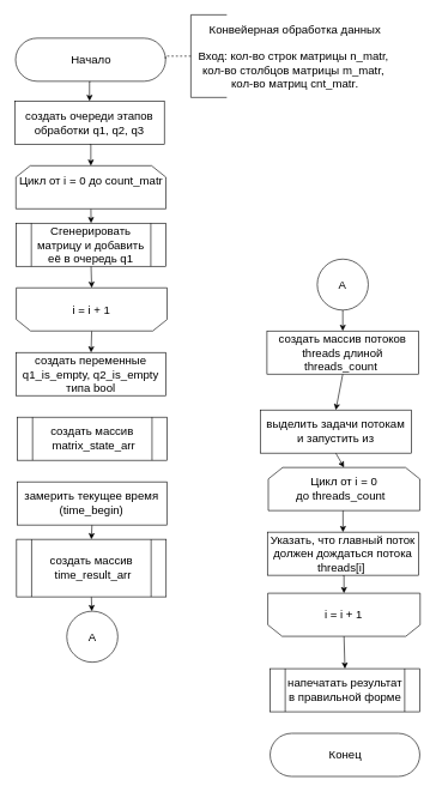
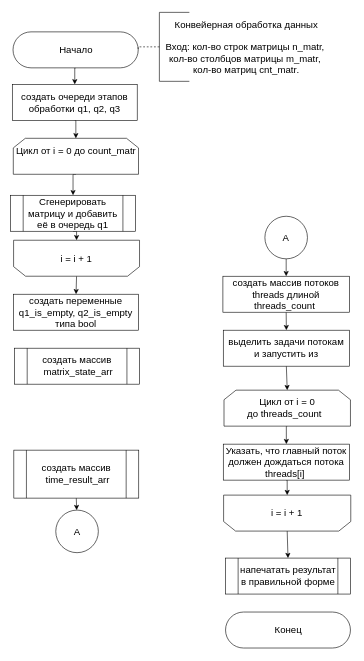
- <mxCell id="13" value="&lt;font style=&quot;font-size: 16px&quot;&gt;Сгенерировать матрицу и добавить её в очередь q1&lt;/font&gt;" style="shape=process;whiteSpace=wrap;html=1;backgroundOutline=1;" vertex="1" parent="1"><mxGeometry x="22.16" y="310" width="208.31" height="60" as="geometry" /></mxCell>
+ <mxCell id="13" value="&lt;font style=&quot;font-size: 16px&quot;&gt;Сгенерировать матрицу и добавить её в очередь q1&lt;/font&gt;" style="shape=process;whiteSpace=wrap;html=1;backgroundOutline=1;" vertex="1" parent="1"><mxGeometry x="17.16" y="325" width="208.31" height="60" as="geometry" /></mxCell>
- <mxCell id="24" value="&lt;font style=&quot;font-size: 16px&quot;&gt;выделить задачи потокам&lt;br&gt;и запустить из&lt;br&gt;&lt;/font&gt;" style="rounded=0;whiteSpace=wrap;html=1;shadow=0;glass=0;sketch=0;strokeWidth=1;gradientColor=none;" vertex="1" parent="1"><mxGeometry x="361.83" y="570" width="210.39" height="60" as="geometry" /></mxCell>
+ <mxCell id="24" value="&lt;font style=&quot;font-size: 16px&quot;&gt;выделить задачи потокам&lt;br&gt;и запустить из&lt;br&gt;&lt;/font&gt;" style="rounded=0;whiteSpace=wrap;html=1;shadow=0;glass=0;sketch=0;strokeWidth=1;gradientColor=none;" vertex="1" parent="1"><mxGeometry x="371.83" y="550" width="210.39" height="60" as="geometry" /></mxCell>
- <mxCell id="28" value="&lt;font style=&quot;font-size: 16px&quot;&gt;замерить текущее время&lt;br&gt;(time_begin)&lt;br&gt;&lt;/font&gt;" style="rounded=0;whiteSpace=wrap;html=1;shadow=0;glass=0;sketch=0;strokeWidth=1;gradientColor=none;" vertex="1" parent="1"><mxGeometry x="23.43" y="670" width="208.31" height="60" as="geometry" /></mxCell>
- <mxCell id="27" style="edgeStyle=orthogonalEdgeStyle;rounded=0;orthogonalLoop=1;jettySize=auto;html=1;exitX=0.5;exitY=1;exitDx=0;exitDy=0;entryX=0.5;entryY=0;entryDx=0;entryDy=0;fontSize=16;" edge="1" parent="1" source="28" target="30"><mxGeometry relative="1" as="geometry" /></mxCell>
